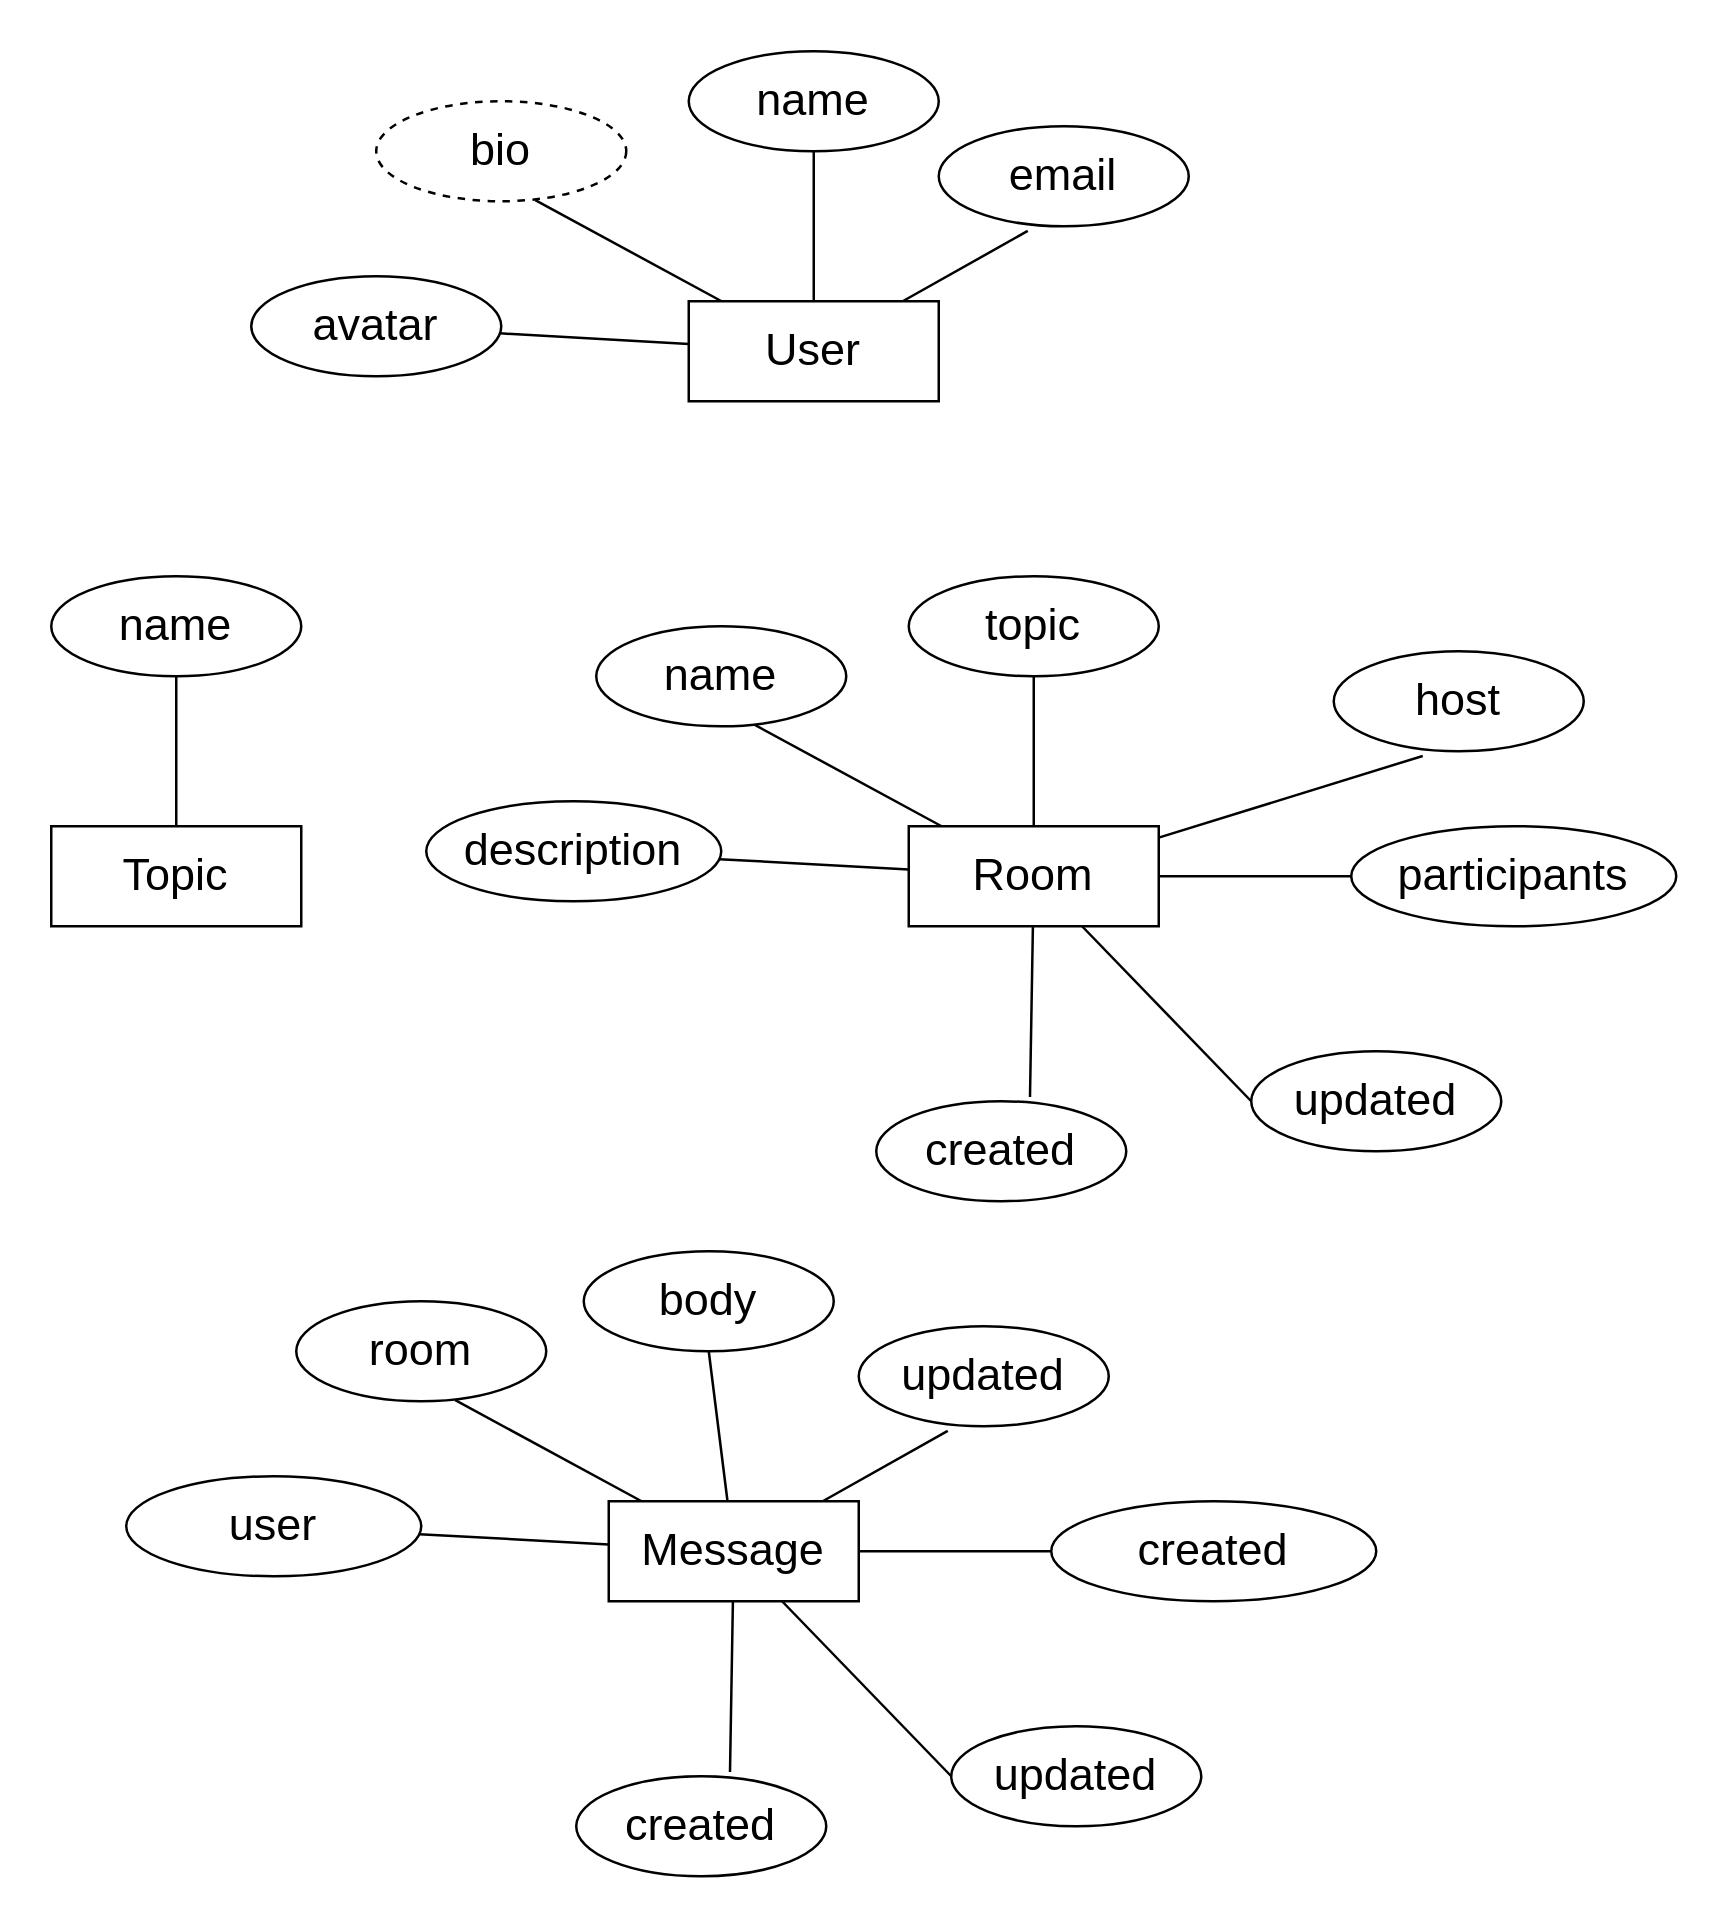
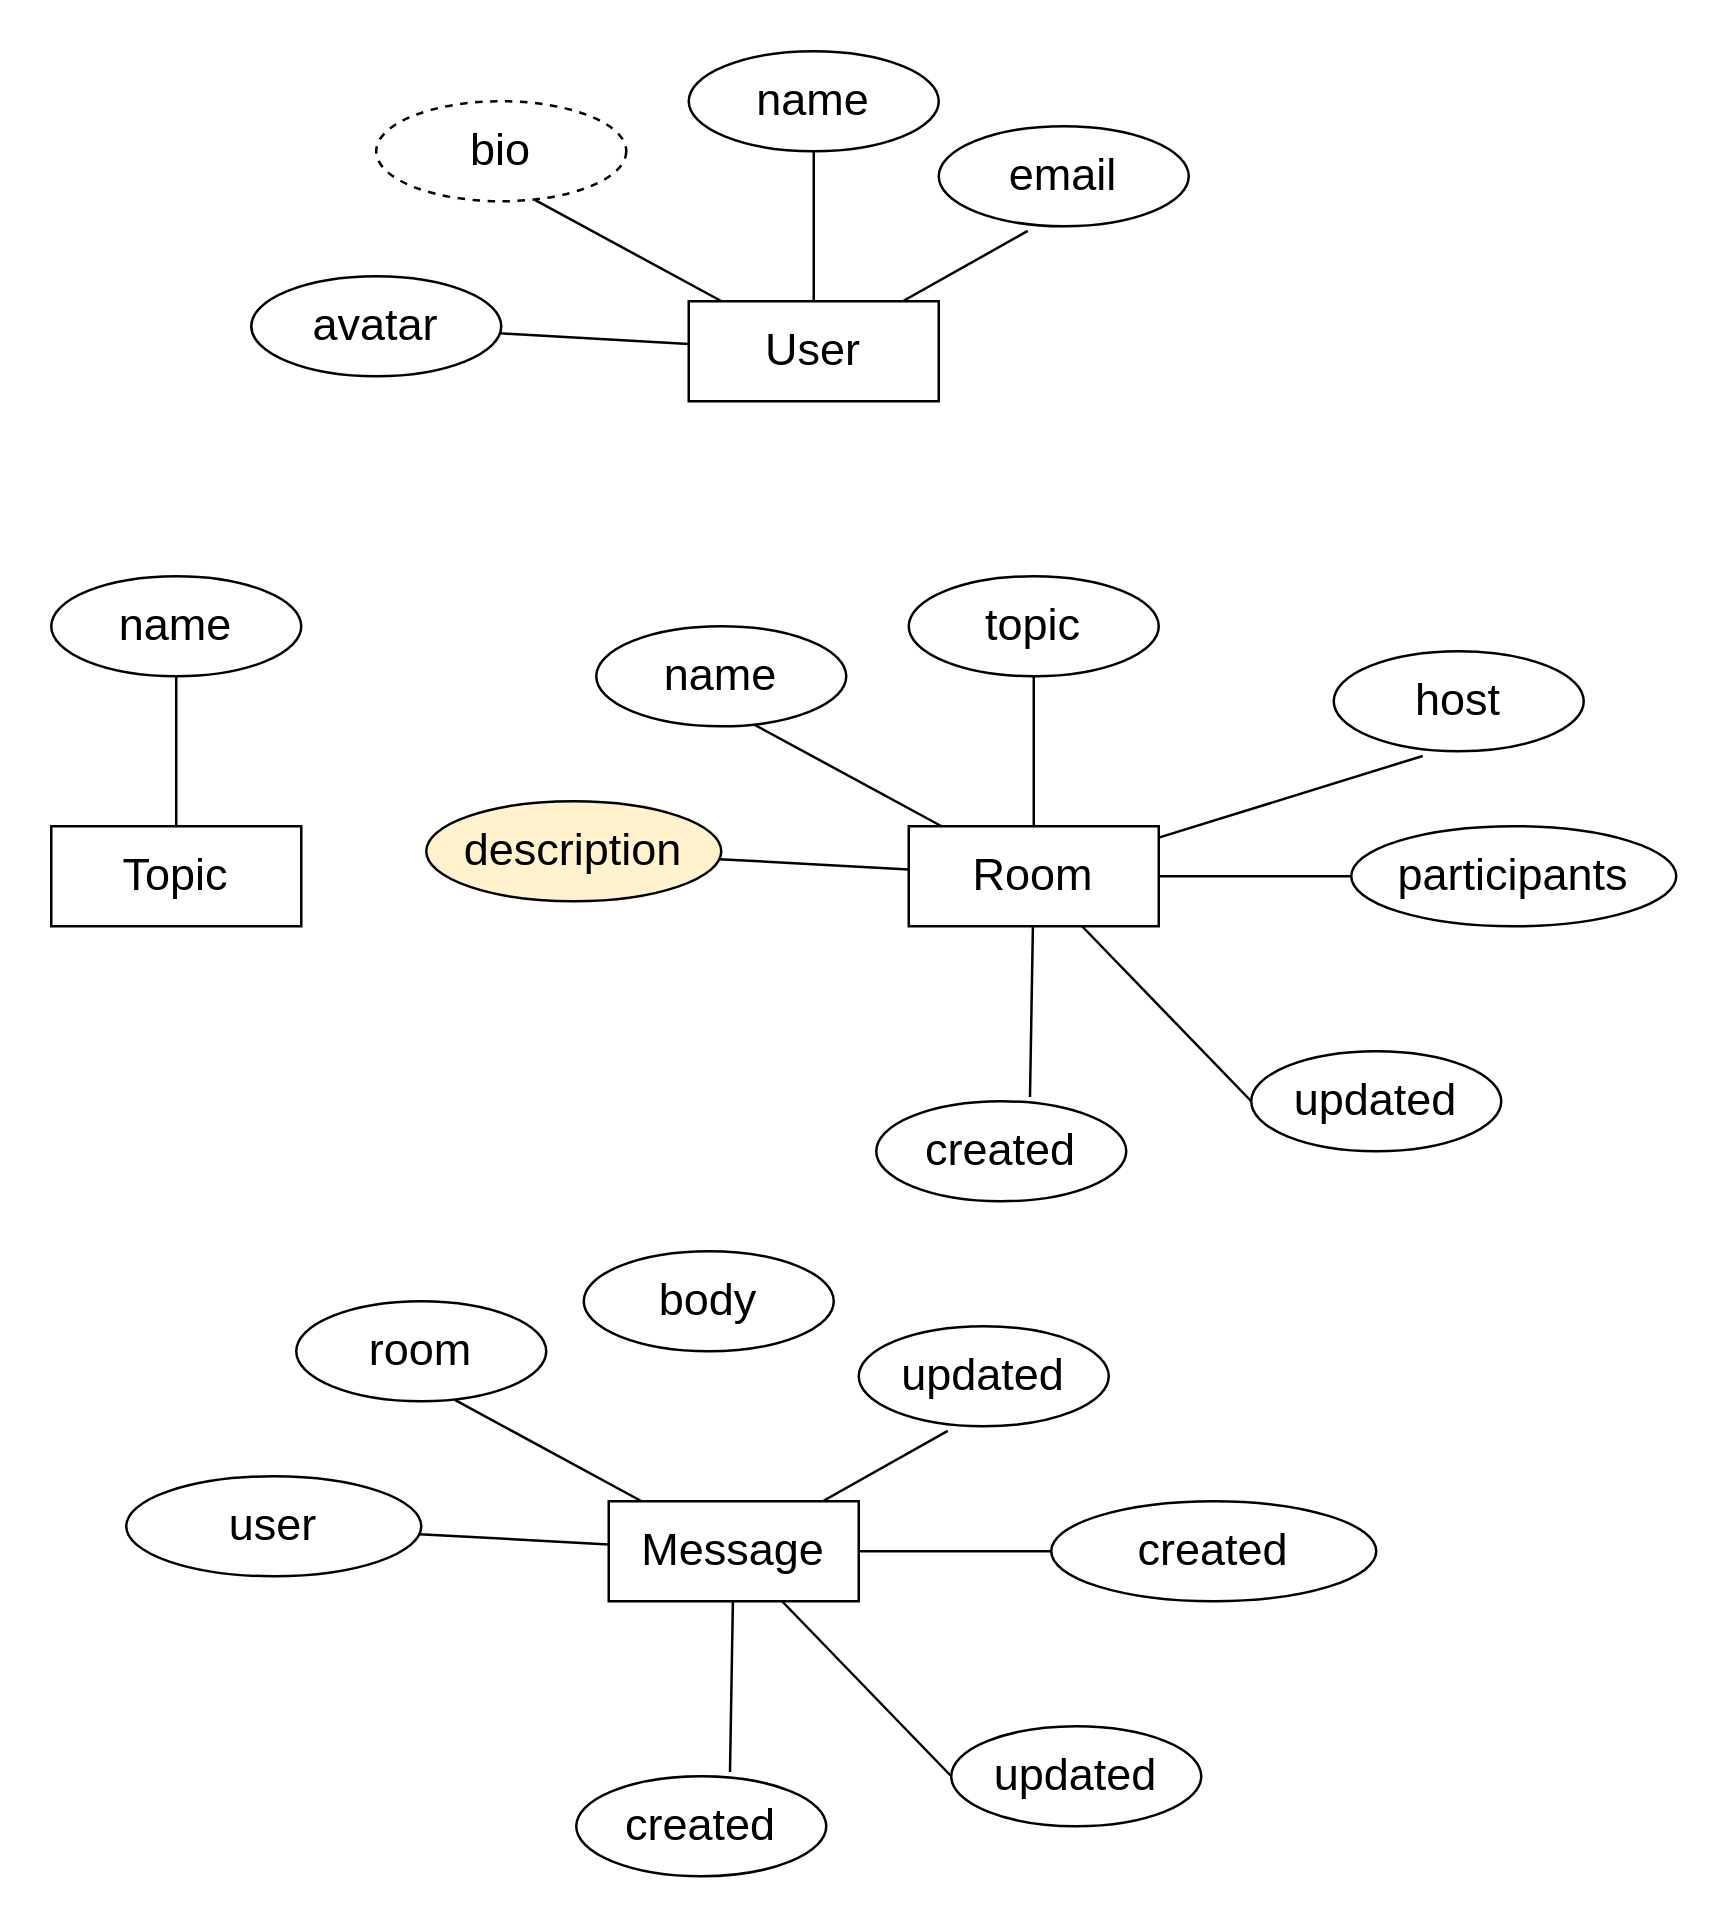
- <mxCell id="28" value="description" style="ellipse;whiteSpace=wrap;html=1;align=center;fontSize=18;" vertex="1" parent="1"><mxGeometry x="170" y="320" width="118" height="40" as="geometry" /></mxCell>
+ <mxCell id="28" value="description" style="ellipse;whiteSpace=wrap;html=1;align=center;fontSize=18;fillColor=#fff2cc;" vertex="1" parent="1"><mxGeometry x="170" y="320" width="118" height="40" as="geometry" /></mxCell>
- <mxCell id="34" style="edgeStyle=none;html=1;entryX=0.5;entryY=1;entryDx=0;entryDy=0;fontSize=18;endArrow=none;endFill=0;" edge="1" parent="1" source="39" target="40"><mxGeometry relative="1" as="geometry" /></mxCell>
